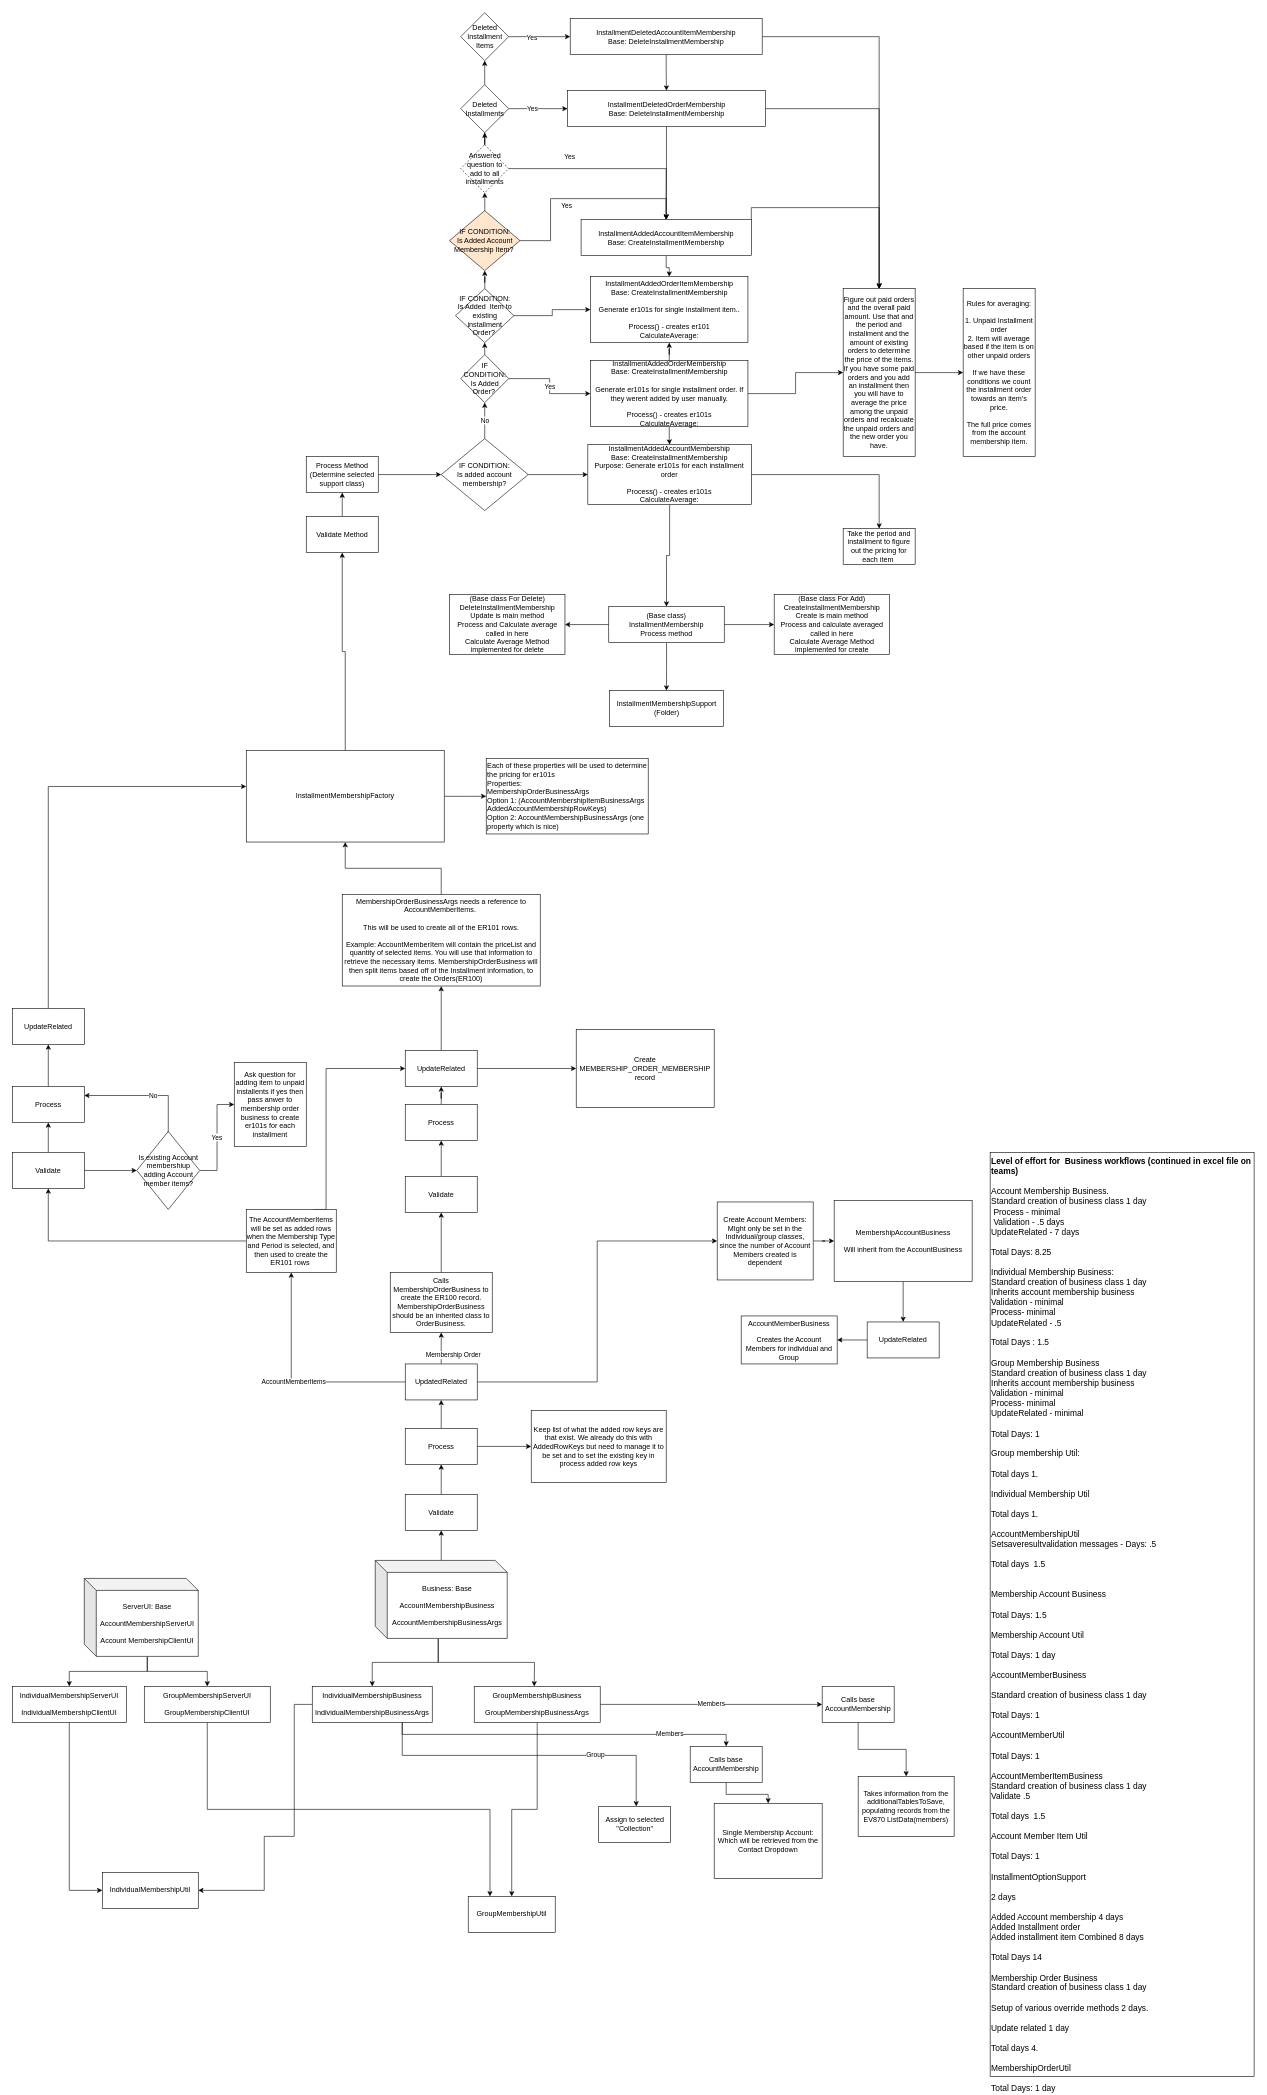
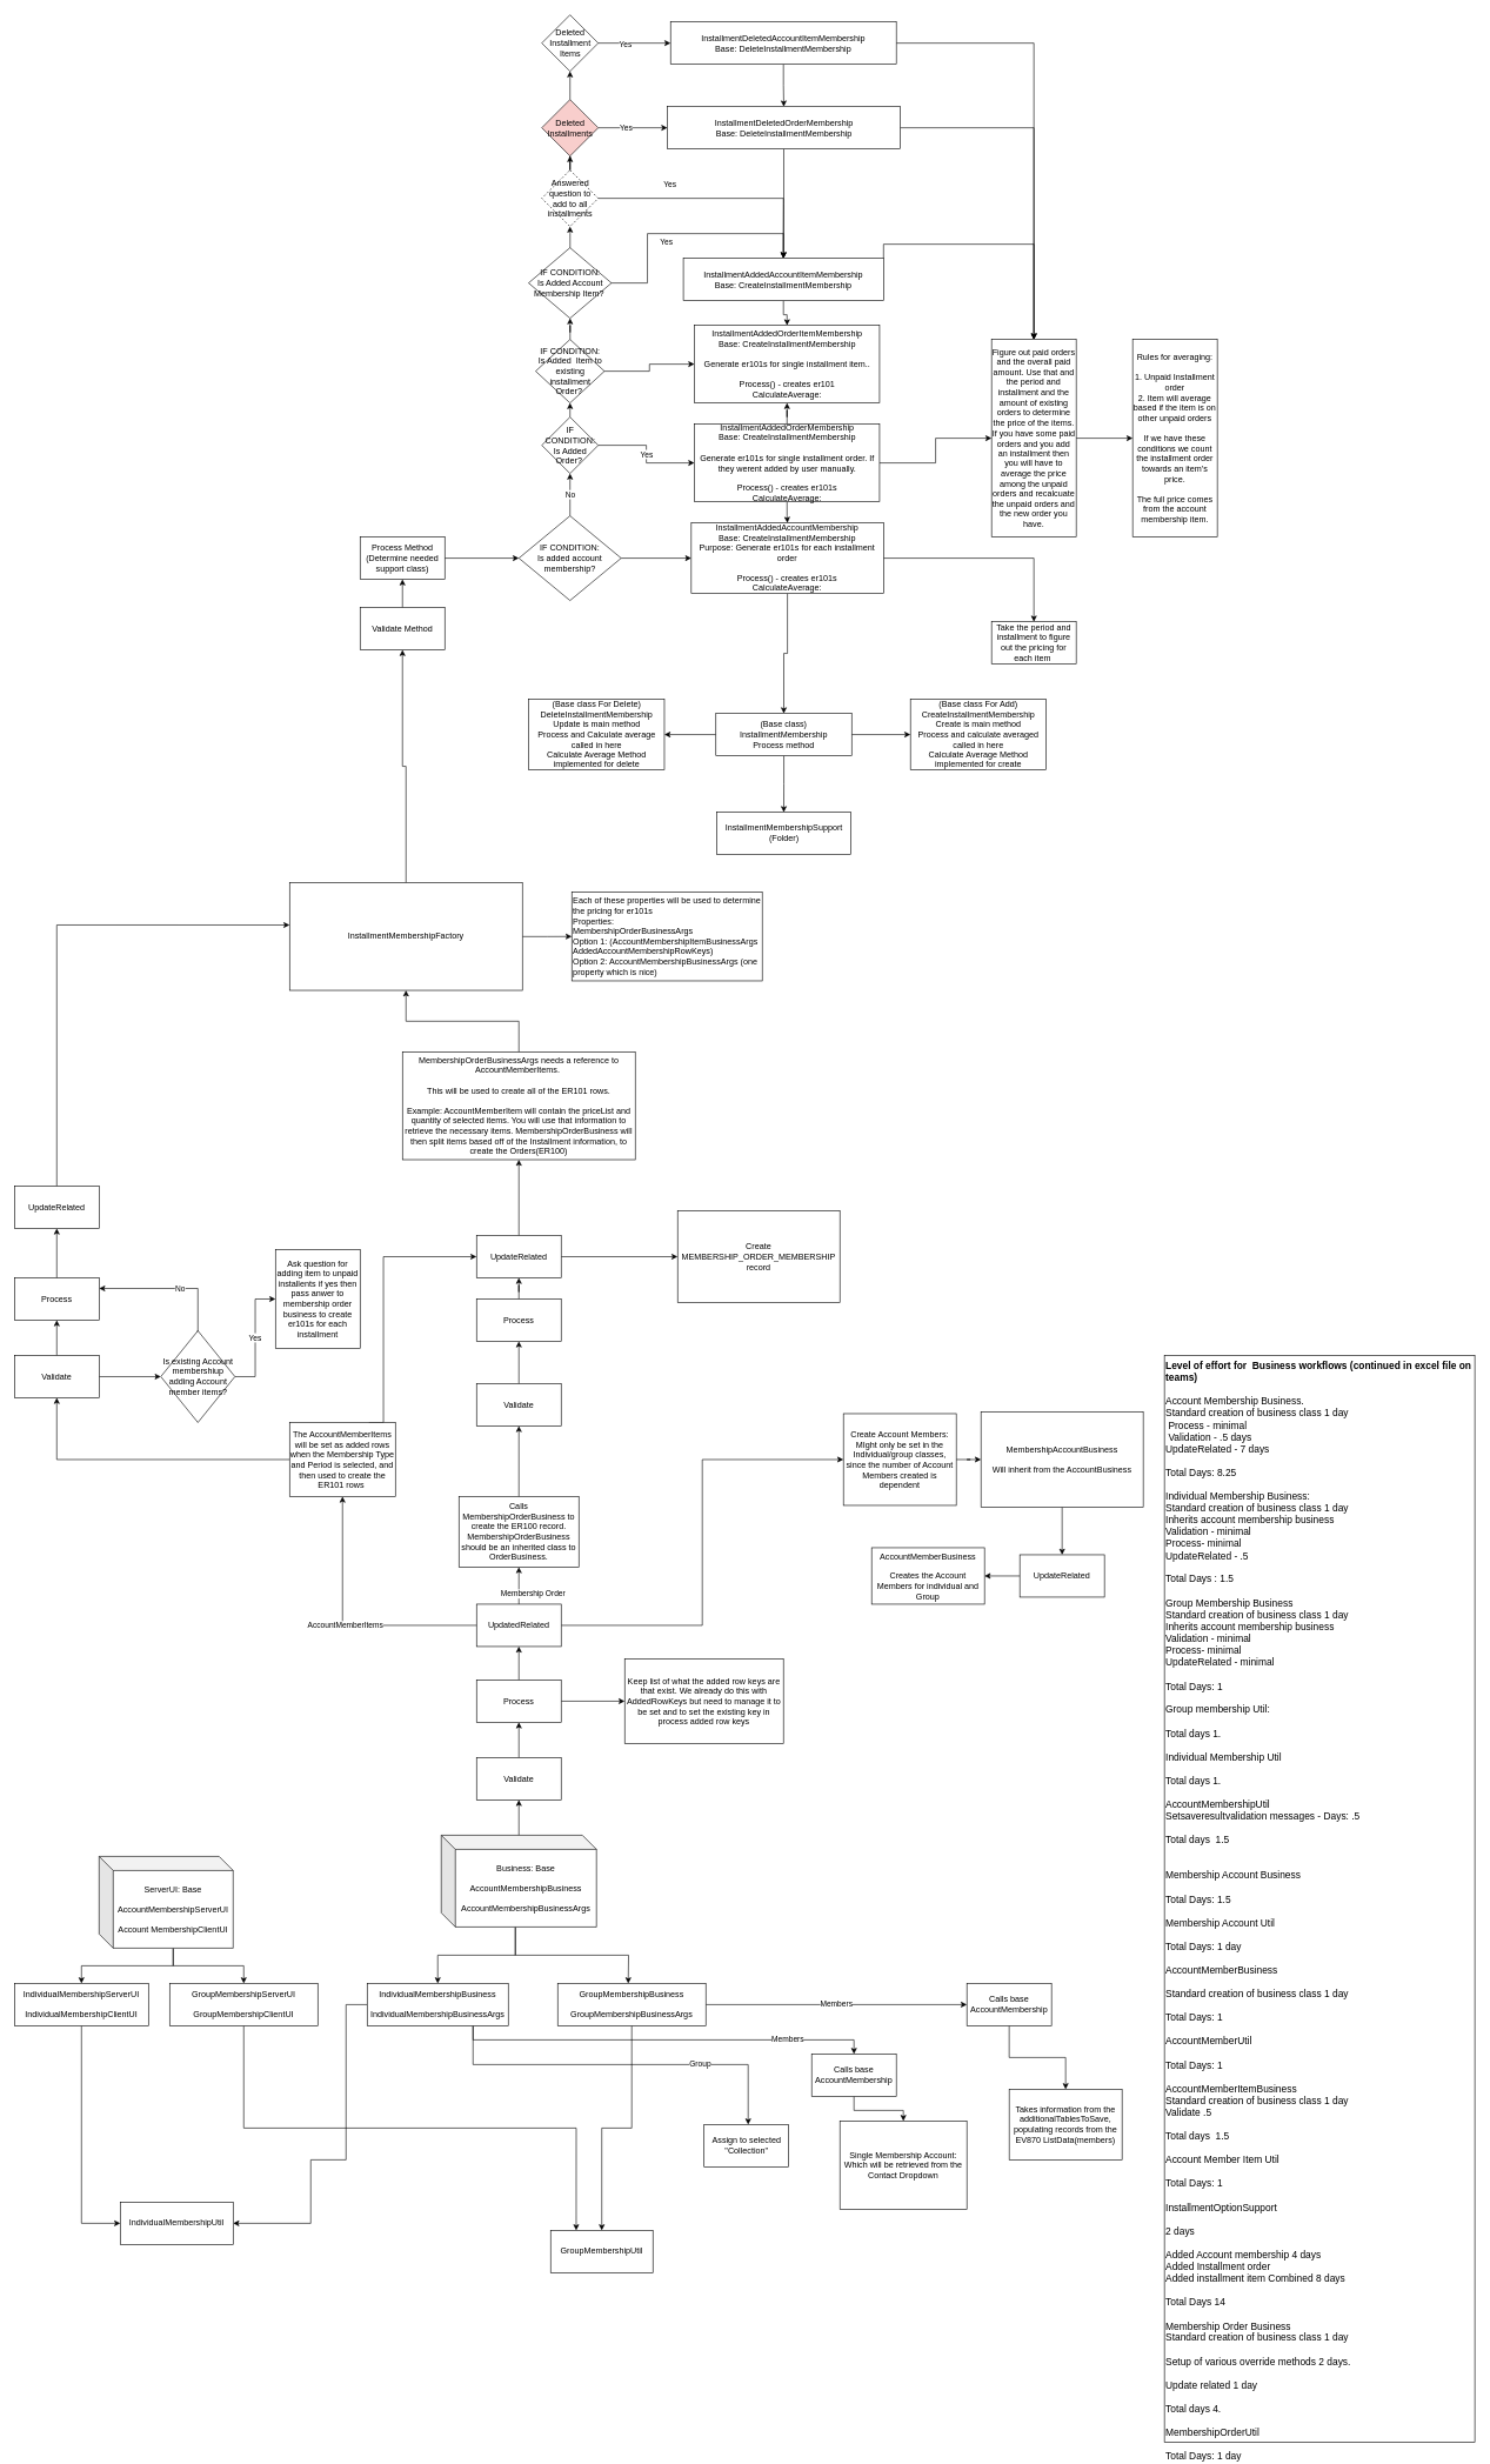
- <mxCell id="115" value="Deleted Installments" style="rhombus;whiteSpace=wrap;html=1;" parent="1" vertex="1"><mxGeometry x="767.5" y="140" width="80" height="80" as="geometry" /></mxCell>
+ <mxCell id="115" value="Deleted Installments" style="rhombus;whiteSpace=wrap;html=1;fillColor=#f8cecc;" parent="1" vertex="1"><mxGeometry x="767.5" y="140" width="80" height="80" as="geometry" /></mxCell>
- <mxCell id="99" value="IF CONDITION:&lt;br&gt;Is Added Account Membership Item?&amp;nbsp;" style="rhombus;whiteSpace=wrap;html=1;fillColor=#ffe6cc;" parent="1" vertex="1"><mxGeometry x="748.75" y="350" width="117.5" height="100" as="geometry" /></mxCell>
+ <mxCell id="99" value="IF CONDITION:&lt;br&gt;Is Added Account Membership Item?&amp;nbsp;" style="rhombus;whiteSpace=wrap;html=1;" parent="1" vertex="1"><mxGeometry x="748.75" y="350" width="117.5" height="100" as="geometry" /></mxCell>
- <mxCell id="79" value="Process Method&lt;br&gt;(Determine selected support class)" style="whiteSpace=wrap;html=1;rounded=0;" parent="1" vertex="1"><mxGeometry x="510" y="760" width="120" height="60" as="geometry" /></mxCell>
+ <mxCell id="79" value="Process Method&lt;br&gt;(Determine needed support class)" style="whiteSpace=wrap;html=1;rounded=0;" parent="1" vertex="1"><mxGeometry x="510" y="760" width="120" height="60" as="geometry" /></mxCell>
